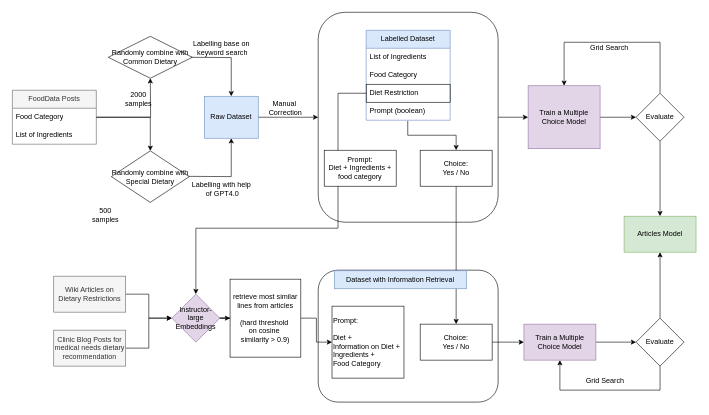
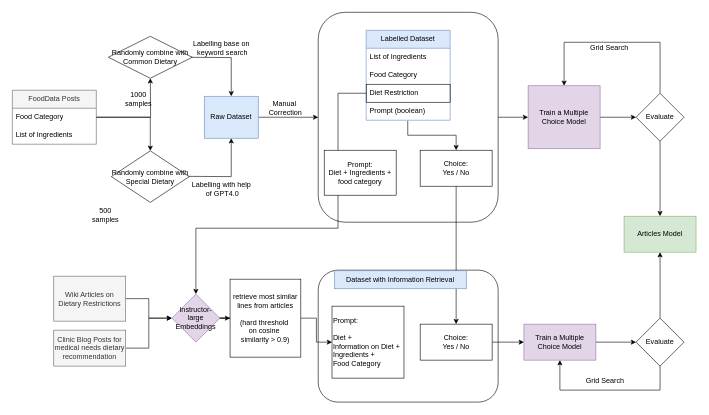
- <mxCell id="11" value="&lt;span style=&quot;text-wrap: wrap;&quot;&gt;2000 samples&lt;/span&gt;" style="text;html=1;align=center;verticalAlign=middle;resizable=0;points=[];autosize=1;strokeColor=none;fillColor=none;" vertex="1" parent="1"><mxGeometry x="180" y="150" width="100" height="30" as="geometry" /></mxCell>
+ <mxCell id="11" value="&lt;span style=&quot;text-wrap: wrap;&quot;&gt;1000 samples&lt;/span&gt;" style="text;html=1;align=center;verticalAlign=middle;resizable=0;points=[];autosize=1;strokeColor=none;fillColor=none;" vertex="1" parent="1"><mxGeometry x="180" y="150" width="100" height="30" as="geometry" /></mxCell>
- <mxCell id="26" value="Prompt:&lt;div&gt;Diet + Ingredients + food category&lt;/div&gt;" style="whiteSpace=wrap;html=1;fontStyle=0;startSize=30;" vertex="1" parent="1"><mxGeometry x="540" y="250" width="120" height="60" as="geometry" /></mxCell>
+ <mxCell id="26" value="Prompt:&lt;div&gt;Diet + Ingredients + food category&lt;/div&gt;" style="whiteSpace=wrap;html=1;fontStyle=0;startSize=30;" vertex="1" parent="1"><mxGeometry x="540" y="250" width="120" height="75" as="geometry" /></mxCell>
- <mxCell id="40" value="Wiki Articles on Dietary Restrictions" style="rounded=0;whiteSpace=wrap;html=1;fillColor=#f5f5f5;fontColor=#333333;strokeColor=#666666;" vertex="1" parent="1"><mxGeometry x="89" y="460" width="120" height="60" as="geometry" /></mxCell>
+ <mxCell id="40" value="Wiki Articles on Dietary Restrictions" style="rounded=0;whiteSpace=wrap;html=1;fillColor=#f5f5f5;fontColor=#333333;strokeColor=#666666;" vertex="1" parent="1"><mxGeometry x="89" y="460" width="120" height="75" as="geometry" /></mxCell>
